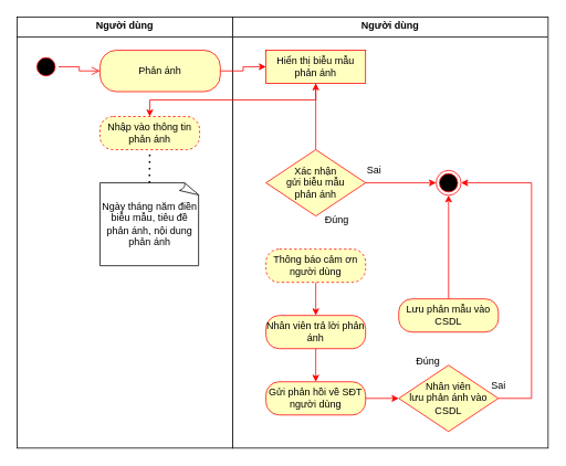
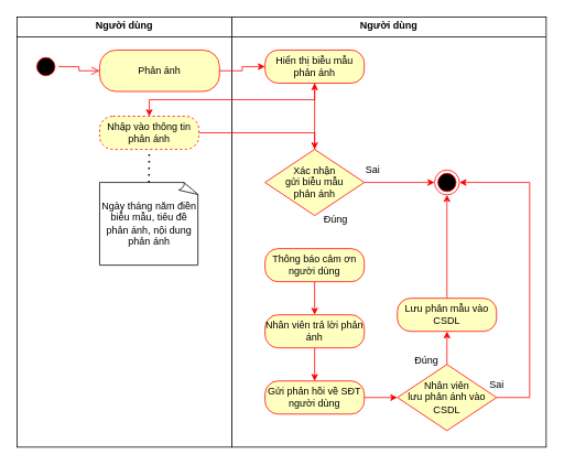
- <mxCell id="9" value="Hiển thị biễu mẫu phản ánh" style="whiteSpace=wrap;html=1;arcSize=40;fontColor=#000000;fillColor=#ffffc0;strokeColor=#FF0000;rounded=0;" parent="1" vertex="1"><mxGeometry x="320" y="60" width="120" height="40" as="geometry" /></mxCell>
+ <mxCell id="9" value="Hiển thị biễu mẫu phản ánh" style="rounded=1;whiteSpace=wrap;html=1;arcSize=40;fontColor=#000000;fillColor=#ffffc0;strokeColor=#FF0000;" parent="1" vertex="1"><mxGeometry x="320" y="60" width="120" height="40" as="geometry" /></mxCell>
+ <mxCell id="10" style="edgeStyle=orthogonalEdgeStyle;rounded=0;orthogonalLoop=1;jettySize=auto;html=1;entryX=0.5;entryY=0;entryDx=0;entryDy=0;strokeColor=#FF0000;" parent="1" source="11" target="21" edge="1"><mxGeometry relative="1" as="geometry" /></mxCell>
- <mxCell id="13" value="Thông báo cảm ơn người dùng" style="rounded=1;whiteSpace=wrap;html=1;arcSize=40;fontColor=#000000;fillColor=#ffffc0;strokeColor=#FF0000;dashed=1;" parent="1" vertex="1"><mxGeometry x="320" y="300" width="120" height="40" as="geometry" /></mxCell>
+ <mxCell id="13" value="Thông báo cảm ơn người dùng" style="rounded=1;whiteSpace=wrap;html=1;arcSize=40;fontColor=#000000;fillColor=#ffffc0;strokeColor=#FF0000;" parent="1" vertex="1"><mxGeometry x="320" y="300" width="120" height="40" as="geometry" /></mxCell>
+ <mxCell id="22" value="" style="edgeStyle=orthogonalEdgeStyle;rounded=0;orthogonalLoop=1;jettySize=auto;html=1;strokeColor=#FF0000;" parent="1" source="24" target="27" edge="1"><mxGeometry relative="1" as="geometry" /></mxCell>
